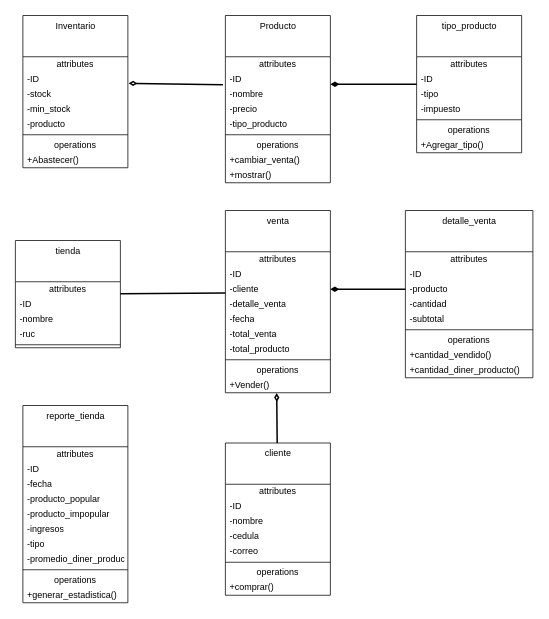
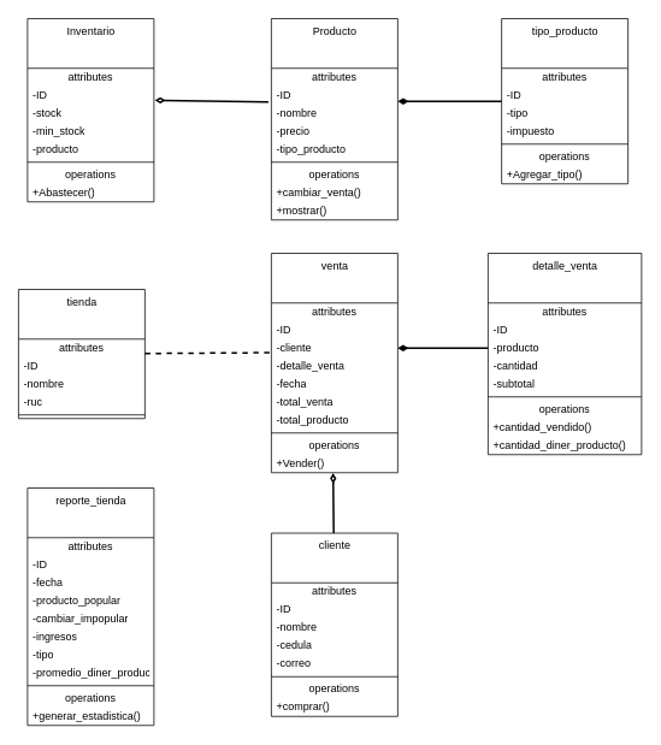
- <mxCell id="22" style="edgeStyle=none;html=1;entryX=0;entryY=-0.25;entryDx=0;entryDy=0;entryPerimeter=0;strokeWidth=2;endArrow=none;endFill=0;startArrow=none;startFill=0;" parent="1" source="23" target="33" edge="1"><mxGeometry relative="1" as="geometry" /></mxCell>
+ <mxCell id="22" style="edgeStyle=none;html=1;entryX=0;entryY=-0.25;entryDx=0;entryDy=0;entryPerimeter=0;strokeWidth=2;endArrow=none;endFill=0;startArrow=none;startFill=0;dashed=1;" parent="1" source="23" target="33" edge="1"><mxGeometry relative="1" as="geometry" /></mxCell>
- <mxCell id="55" value="-producto_impopular" style="text;html=1;strokeColor=none;fillColor=none;align=left;verticalAlign=middle;spacingLeft=4;spacingRight=4;overflow=hidden;rotatable=0;points=[[0,0.5],[1,0.5]];portConstraint=eastwest;" parent="50" vertex="1"><mxGeometry y="135" width="140" height="20" as="geometry" /></mxCell>
+ <mxCell id="55" value="-cambiar_impopular" style="text;html=1;strokeColor=none;fillColor=none;align=left;verticalAlign=middle;spacingLeft=4;spacingRight=4;overflow=hidden;rotatable=0;points=[[0,0.5],[1,0.5]];portConstraint=eastwest;" parent="50" vertex="1"><mxGeometry y="135" width="140" height="20" as="geometry" /></mxCell>
